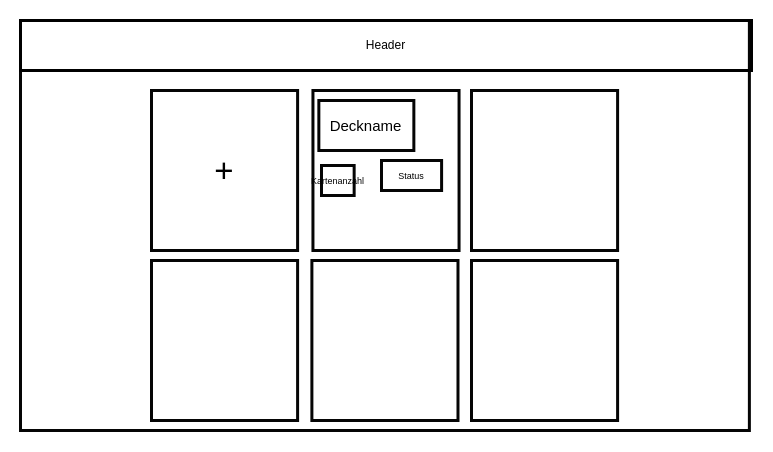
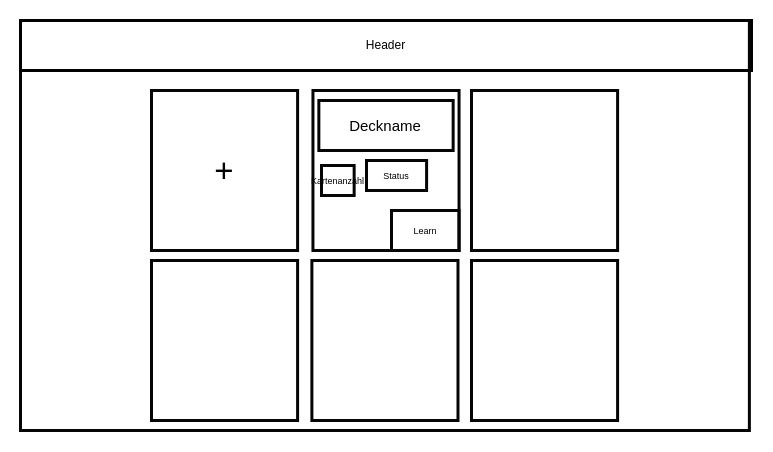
- <mxCell id="5" value="&lt;font style=&quot;font-size: 15px&quot;&gt;Deckname&lt;/font&gt;" style="rounded=0;whiteSpace=wrap;html=1;strokeColor=#050505;strokeWidth=3;fillColor=none;gradientColor=none;" parent="1" vertex="1"><mxGeometry x="318.35" y="100" width="95" height="50" as="geometry" /></mxCell>
+ <mxCell id="5" value="&lt;font style=&quot;font-size: 15px&quot;&gt;Deckname&lt;/font&gt;" style="rounded=0;whiteSpace=wrap;html=1;strokeColor=#050505;strokeWidth=3;fillColor=none;gradientColor=none;" parent="1" vertex="1"><mxGeometry x="318.35" y="100" width="134.31" height="50" as="geometry" /></mxCell>
- <mxCell id="10" value="&lt;font style=&quot;font-size: 9px&quot;&gt;Status&lt;/font&gt;" style="rounded=0;whiteSpace=wrap;html=1;strokeColor=#050505;strokeWidth=3;fillColor=none;gradientColor=none;" vertex="1" parent="1"><mxGeometry x="381" y="160" width="60.1" height="30" as="geometry" /></mxCell>
+ <mxCell id="10" value="&lt;font style=&quot;font-size: 9px&quot;&gt;Status&lt;/font&gt;" style="rounded=0;whiteSpace=wrap;html=1;strokeColor=#050505;strokeWidth=3;fillColor=none;gradientColor=none;" vertex="1" parent="1"><mxGeometry x="366" y="160" width="60.1" height="30" as="geometry" /></mxCell>
+ <mxCell id="9" value="&lt;font style=&quot;font-size: 9px&quot;&gt;Learn&lt;/font&gt;" style="rounded=0;whiteSpace=wrap;html=1;strokeColor=#050505;strokeWidth=3;fillColor=none;gradientColor=none;" vertex="1" parent="1"><mxGeometry x="391" y="210" width="67.55" height="40" as="geometry" /></mxCell>
